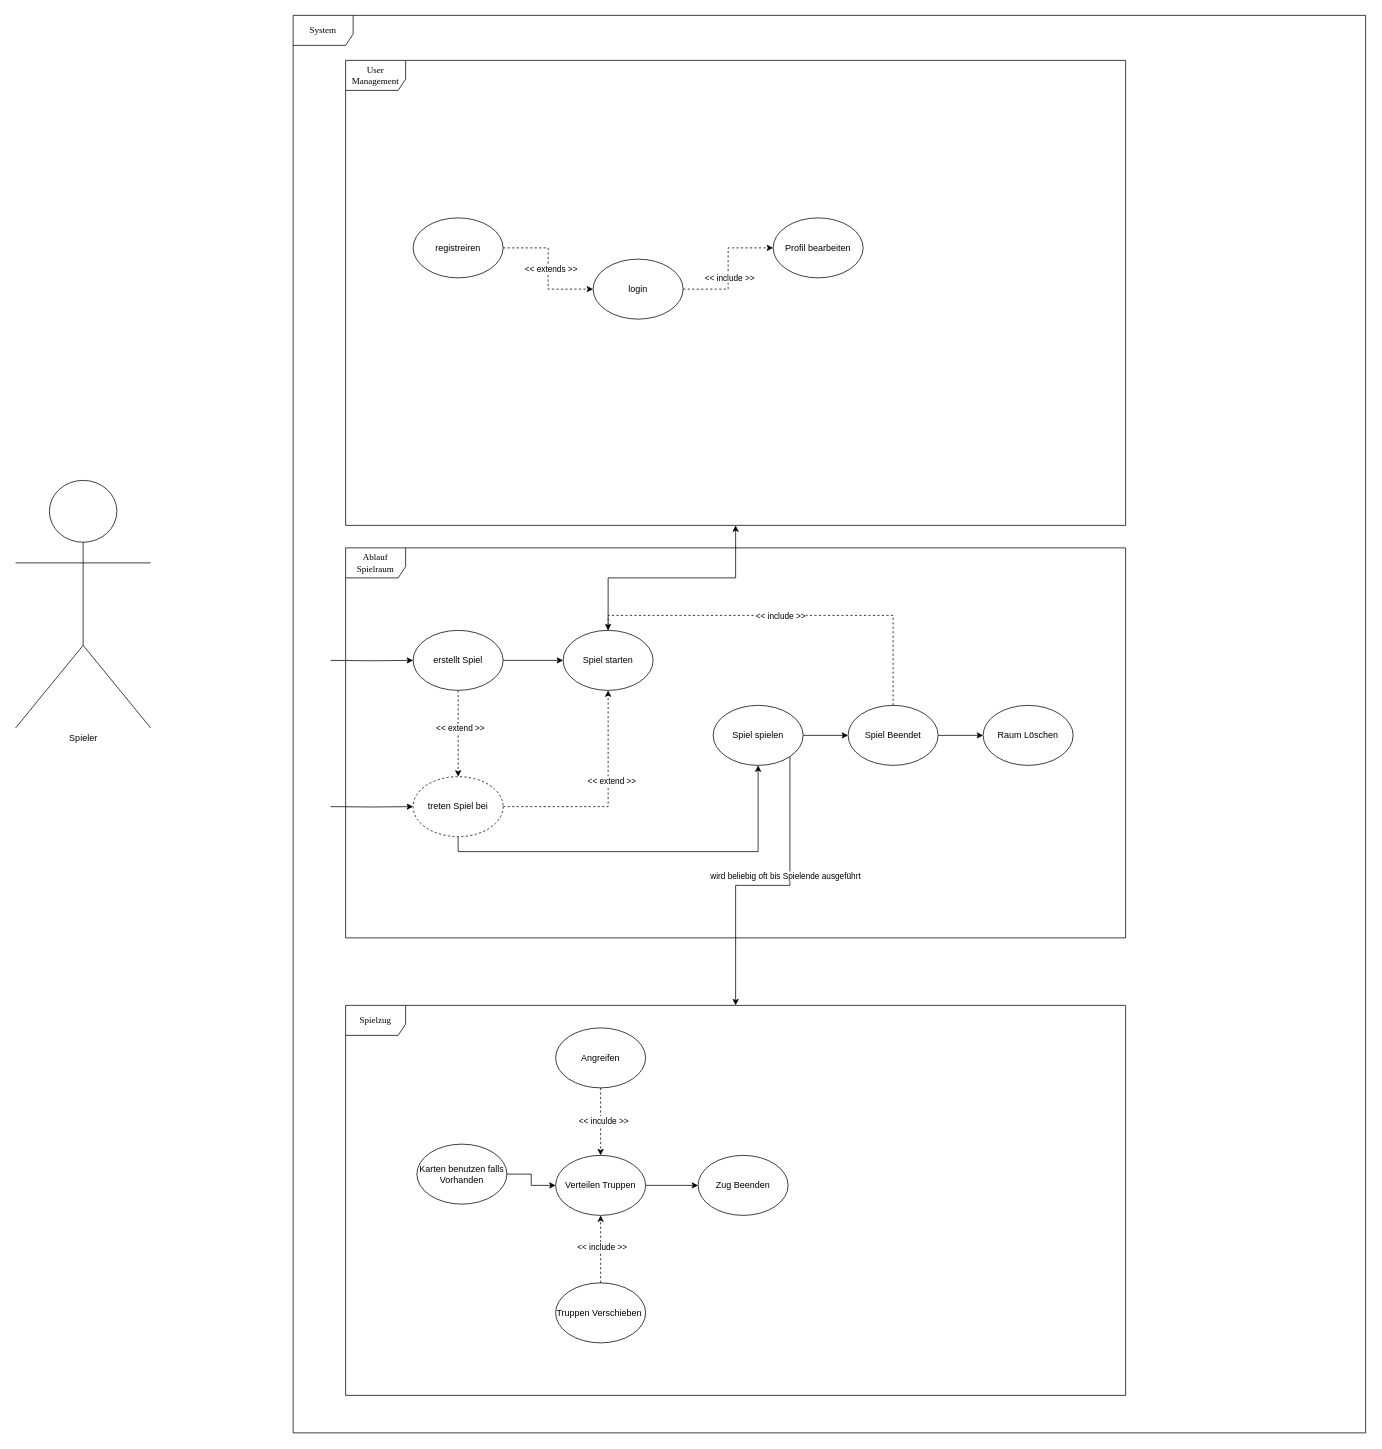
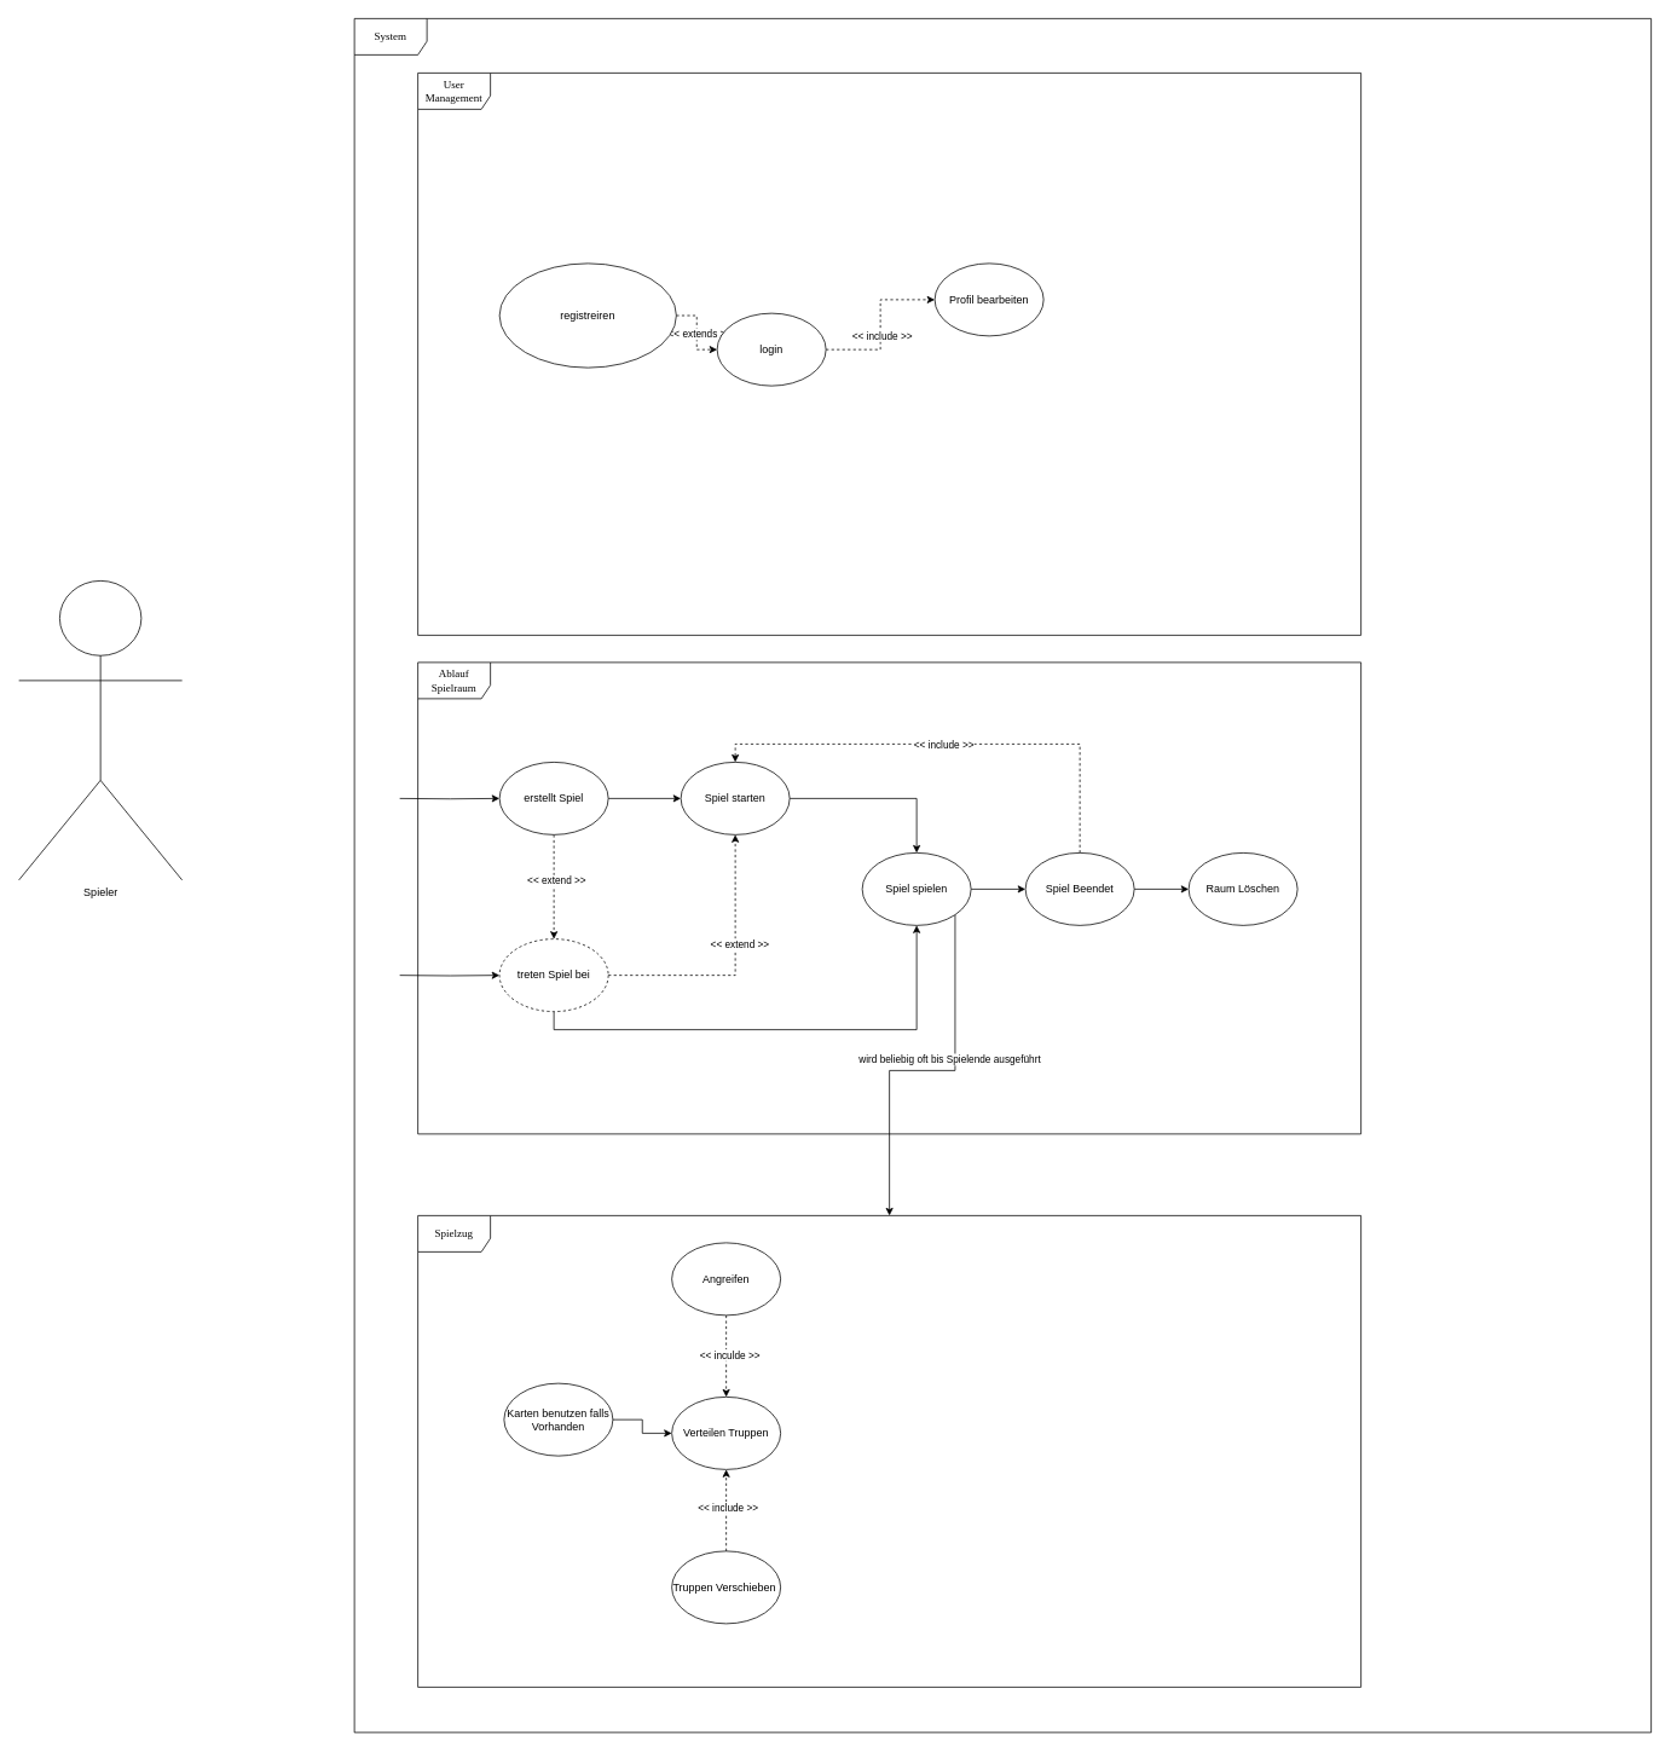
- <mxCell id="41" value="registreiren" style="ellipse;whiteSpace=wrap;html=1;" vertex="1" parent="1"><mxGeometry x="550" y="290" width="120" height="80" as="geometry" /></mxCell>
+ <mxCell id="41" value="registreiren" style="ellipse;whiteSpace=wrap;html=1;" vertex="1" parent="1"><mxGeometry x="550" y="290" width="195" height="115" as="geometry" /></mxCell>
- <mxCell id="15" style="edgeStyle=orthogonalEdgeStyle;rounded=0;orthogonalLoop=1;jettySize=auto;html=1;" parent="1" source="16" target="3" edge="1"><mxGeometry relative="1" as="geometry" /></mxCell>
+ <mxCell id="15" style="edgeStyle=orthogonalEdgeStyle;rounded=0;orthogonalLoop=1;jettySize=auto;html=1;entryX=0.5;entryY=0;entryDx=0;entryDy=0;" parent="1" source="16" target="20" edge="1"><mxGeometry relative="1" as="geometry" /></mxCell>
- <mxCell id="30" style="edgeStyle=orthogonalEdgeStyle;rounded=0;orthogonalLoop=1;jettySize=auto;html=1;exitX=1;exitY=0.5;exitDx=0;exitDy=0;entryX=0;entryY=0.5;entryDx=0;entryDy=0;" parent="1" source="31" target="32" edge="1"><mxGeometry relative="1" as="geometry" /></mxCell>
- <mxCell id="32" value="Zug Beenden" style="ellipse;whiteSpace=wrap;html=1;" parent="1" vertex="1"><mxGeometry x="930" y="1540" width="120" height="80" as="geometry" /></mxCell>
